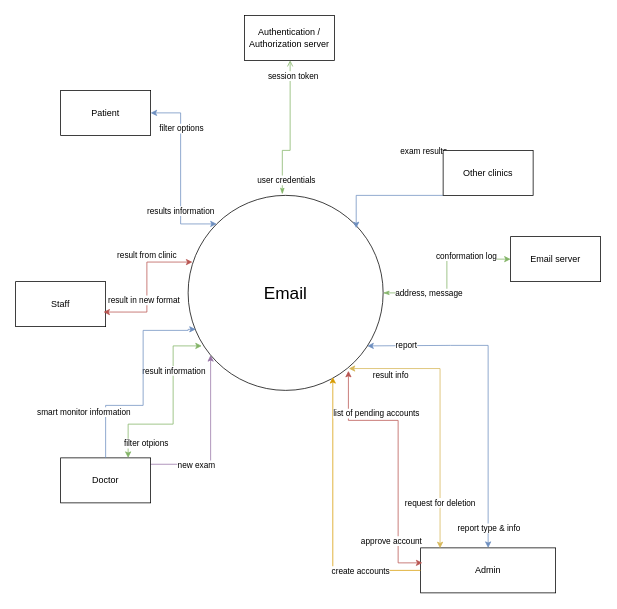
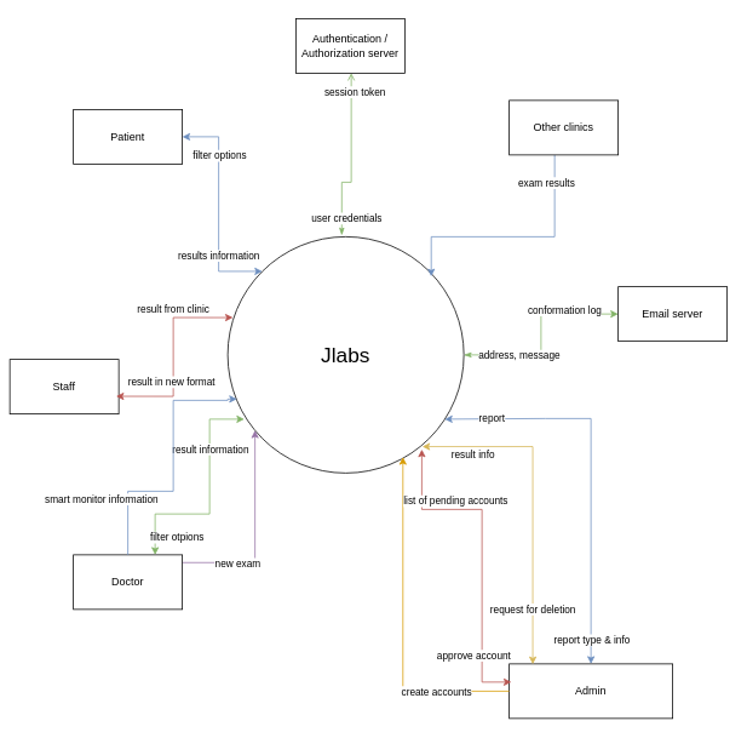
- <mxCell id="18" value="Other clinics" style="rounded=0;whiteSpace=wrap;html=1;" vertex="1" parent="1"><mxGeometry x="590" y="200" width="120" height="60" as="geometry" /></mxCell>
+ <mxCell id="18" value="Other clinics" style="rounded=0;whiteSpace=wrap;html=1;" vertex="1" parent="1"><mxGeometry x="560" y="110" width="120" height="60" as="geometry" /></mxCell>
- <mxCell id="2" value="&lt;font style=&quot;font-size: 23px;&quot;&gt;Email&lt;/font&gt;" style="ellipse;whiteSpace=wrap;html=1;aspect=fixed;" vertex="1" parent="1"><mxGeometry x="250" y="260" width="260" height="260" as="geometry" /></mxCell>
+ <mxCell id="2" value="&lt;font style=&quot;font-size: 23px;&quot;&gt;Jlabs&lt;/font&gt;" style="ellipse;whiteSpace=wrap;html=1;aspect=fixed;" vertex="1" parent="1"><mxGeometry x="250" y="260" width="260" height="260" as="geometry" /></mxCell>
- <mxCell id="7" value="Staff" style="rounded=0;whiteSpace=wrap;html=1;" vertex="1" parent="1"><mxGeometry y="375" width="120" height="60" as="geometry" x="20" /></mxCell>
+ <mxCell id="7" value="Staff" style="rounded=0;whiteSpace=wrap;html=1;" vertex="1" parent="1"><mxGeometry x="10" y="395" width="120" height="60" as="geometry" /></mxCell>
